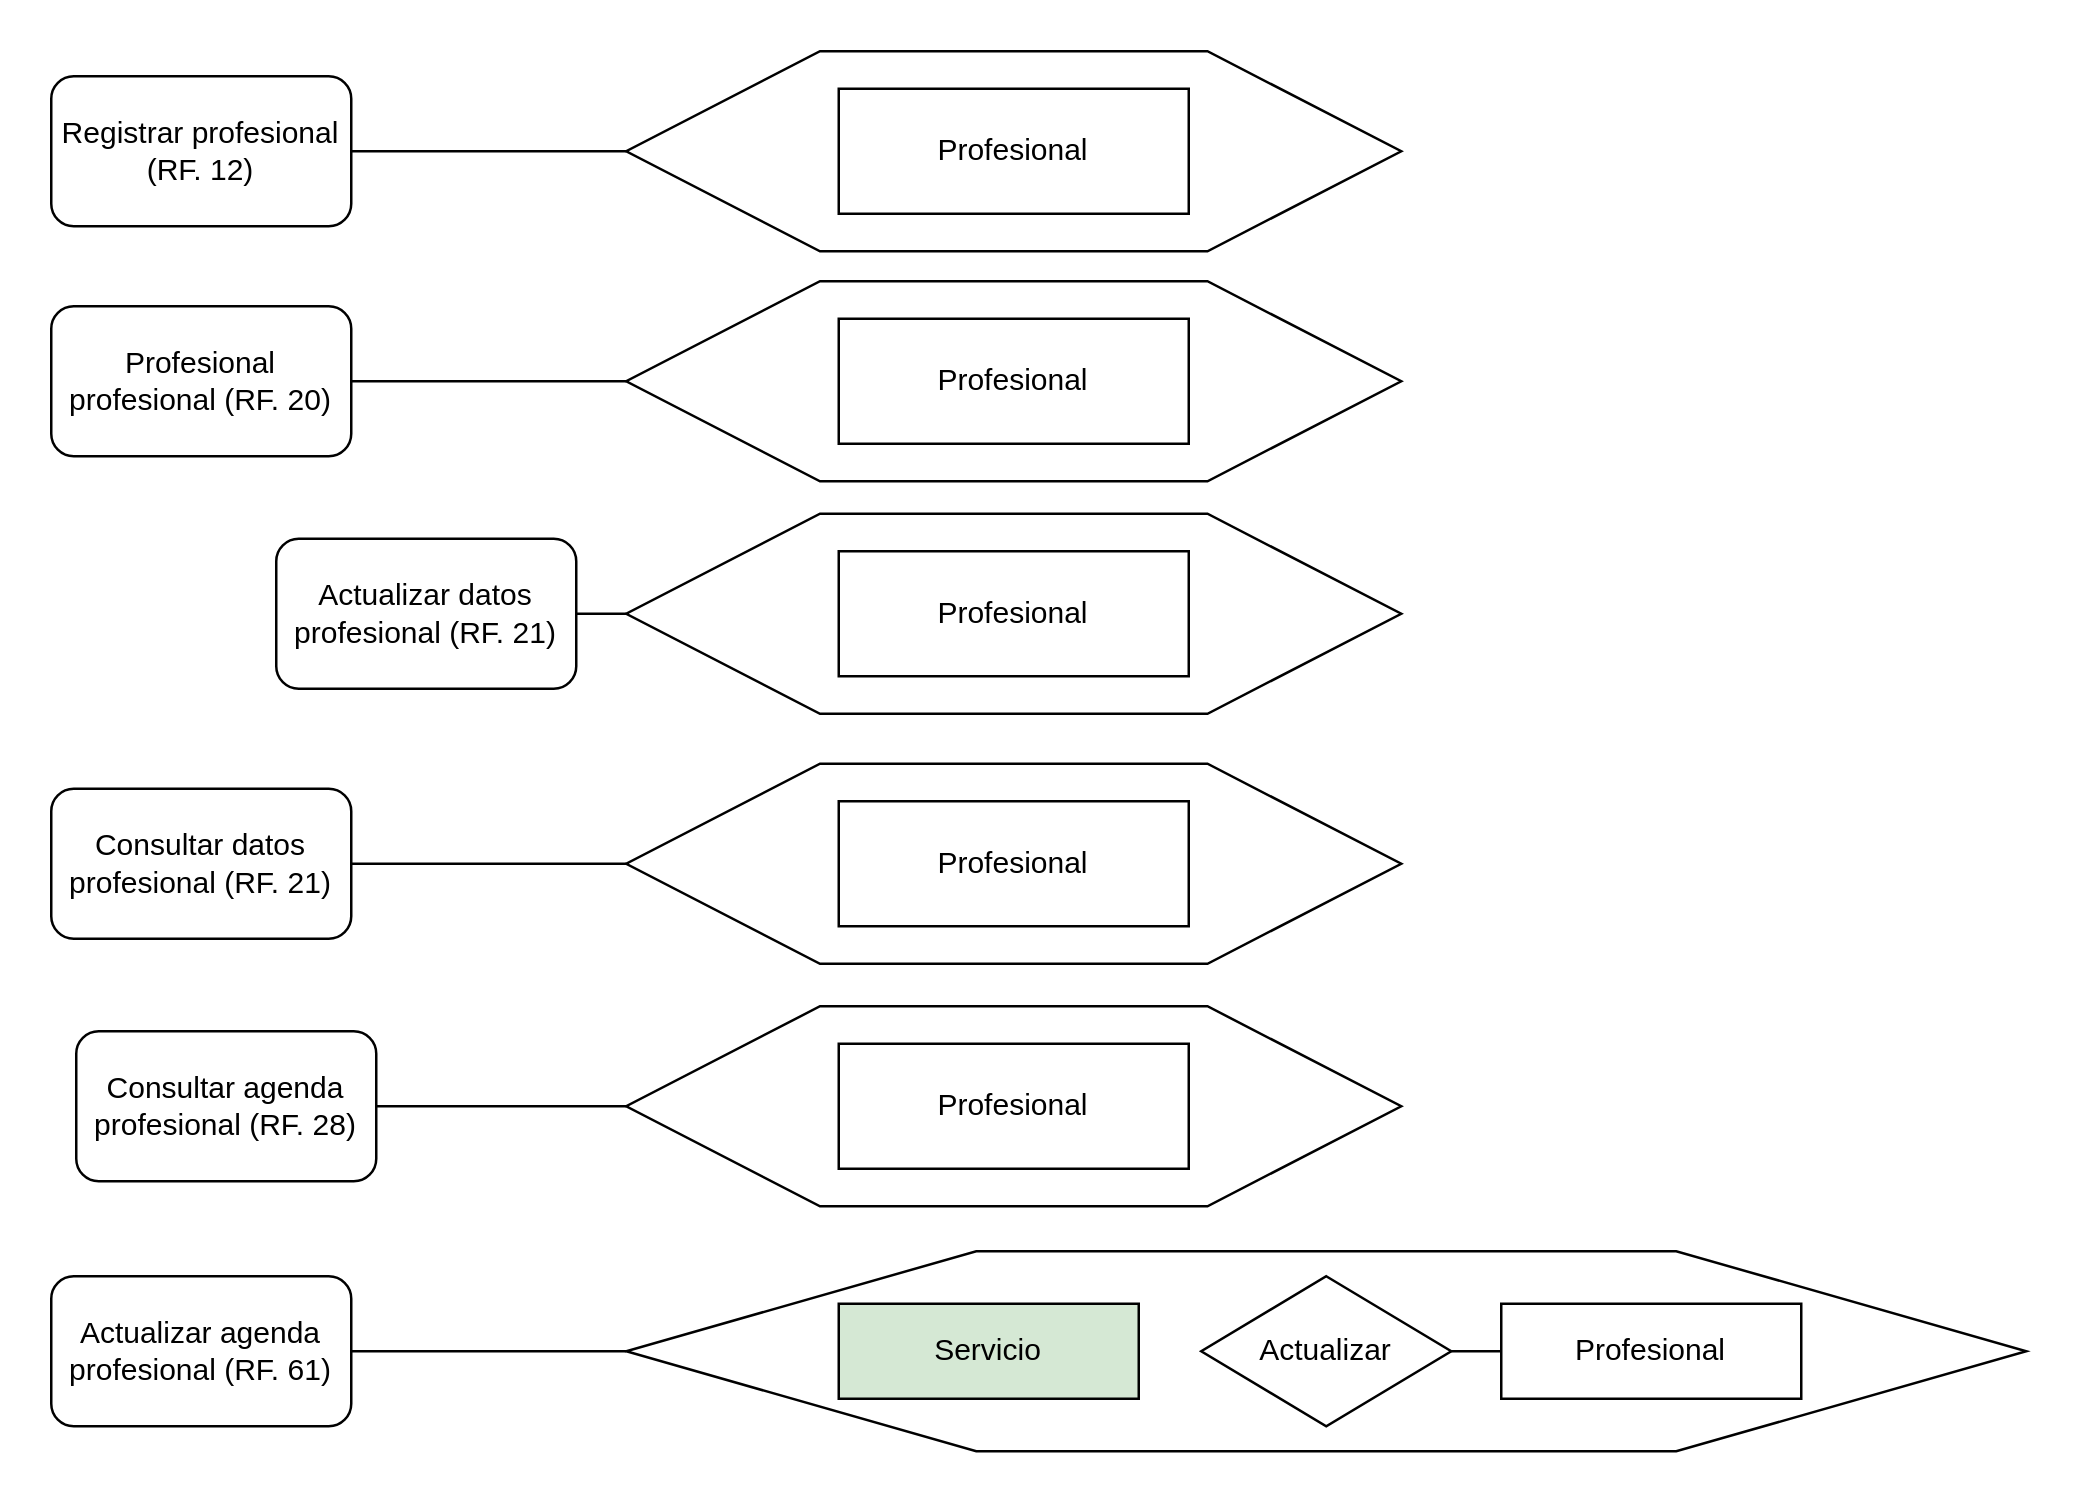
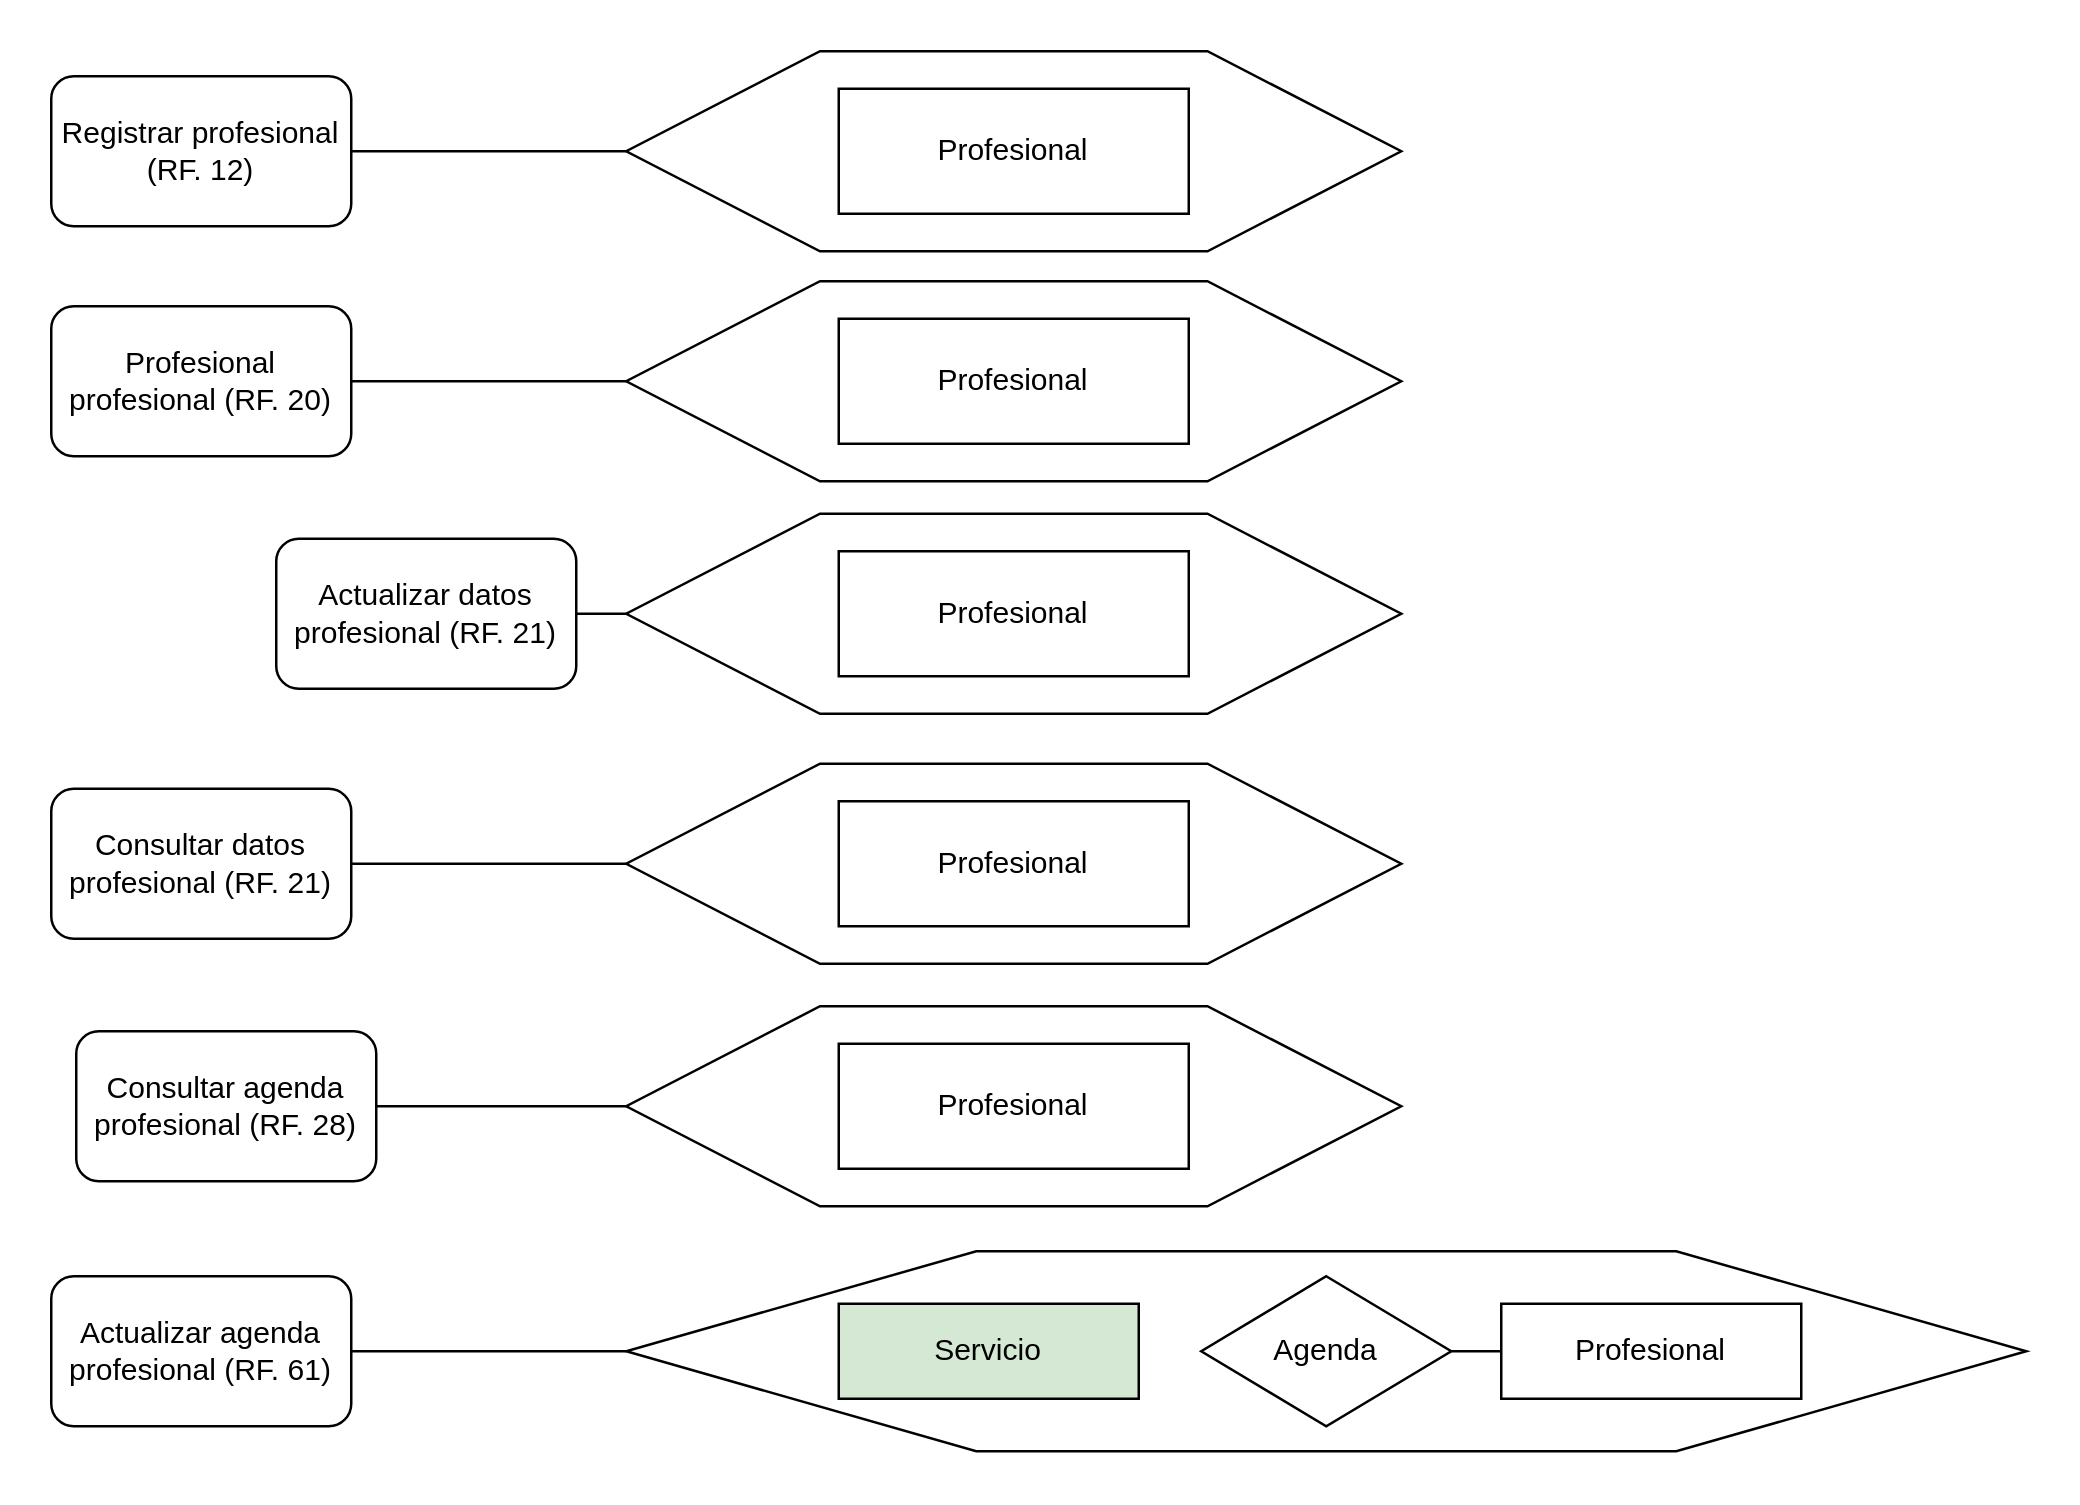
- <mxCell id="31" value="Actualizar" style="rhombus;whiteSpace=wrap;html=1;" parent="1" vertex="1"><mxGeometry x="480" y="510" width="100" height="60" as="geometry" /></mxCell>
+ <mxCell id="31" value="Agenda" style="rhombus;whiteSpace=wrap;html=1;" parent="1" vertex="1"><mxGeometry x="480" y="510" width="100" height="60" as="geometry" /></mxCell>
